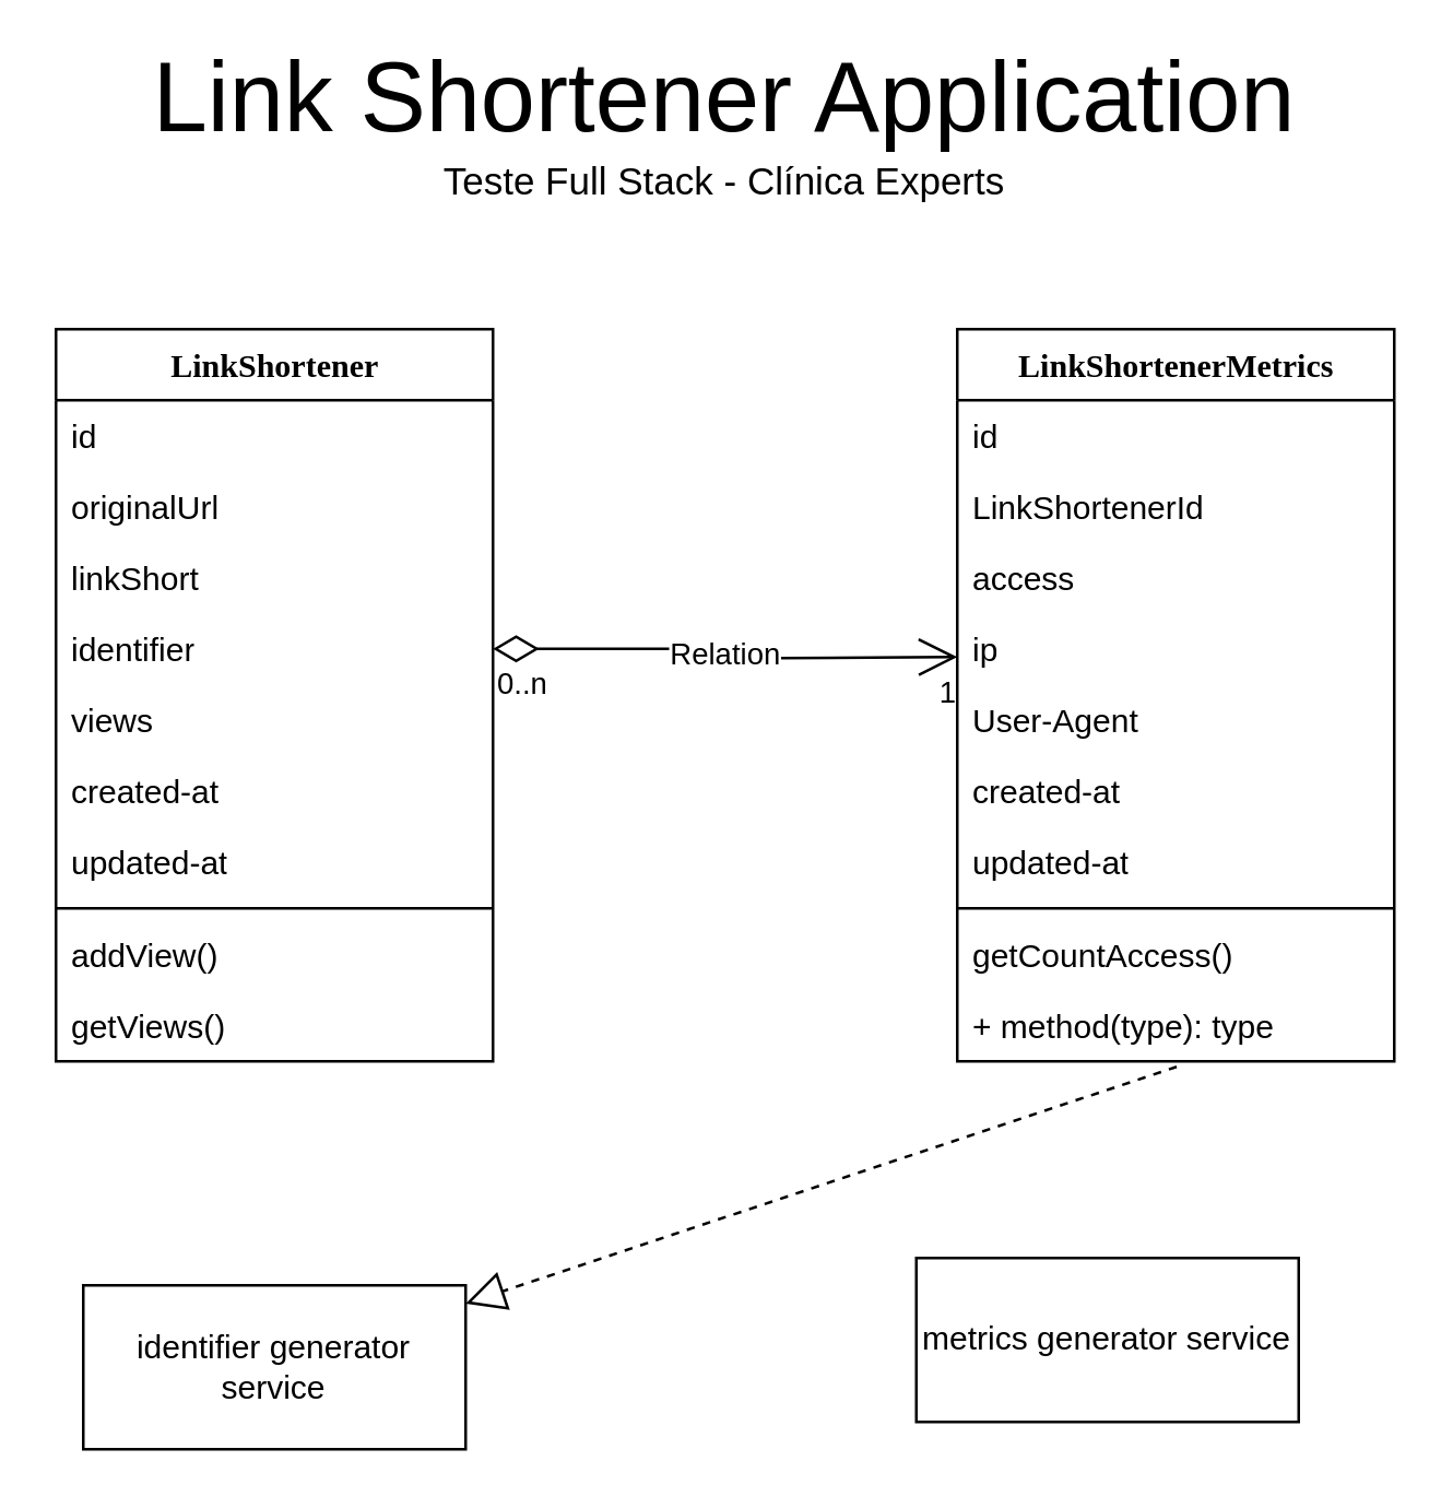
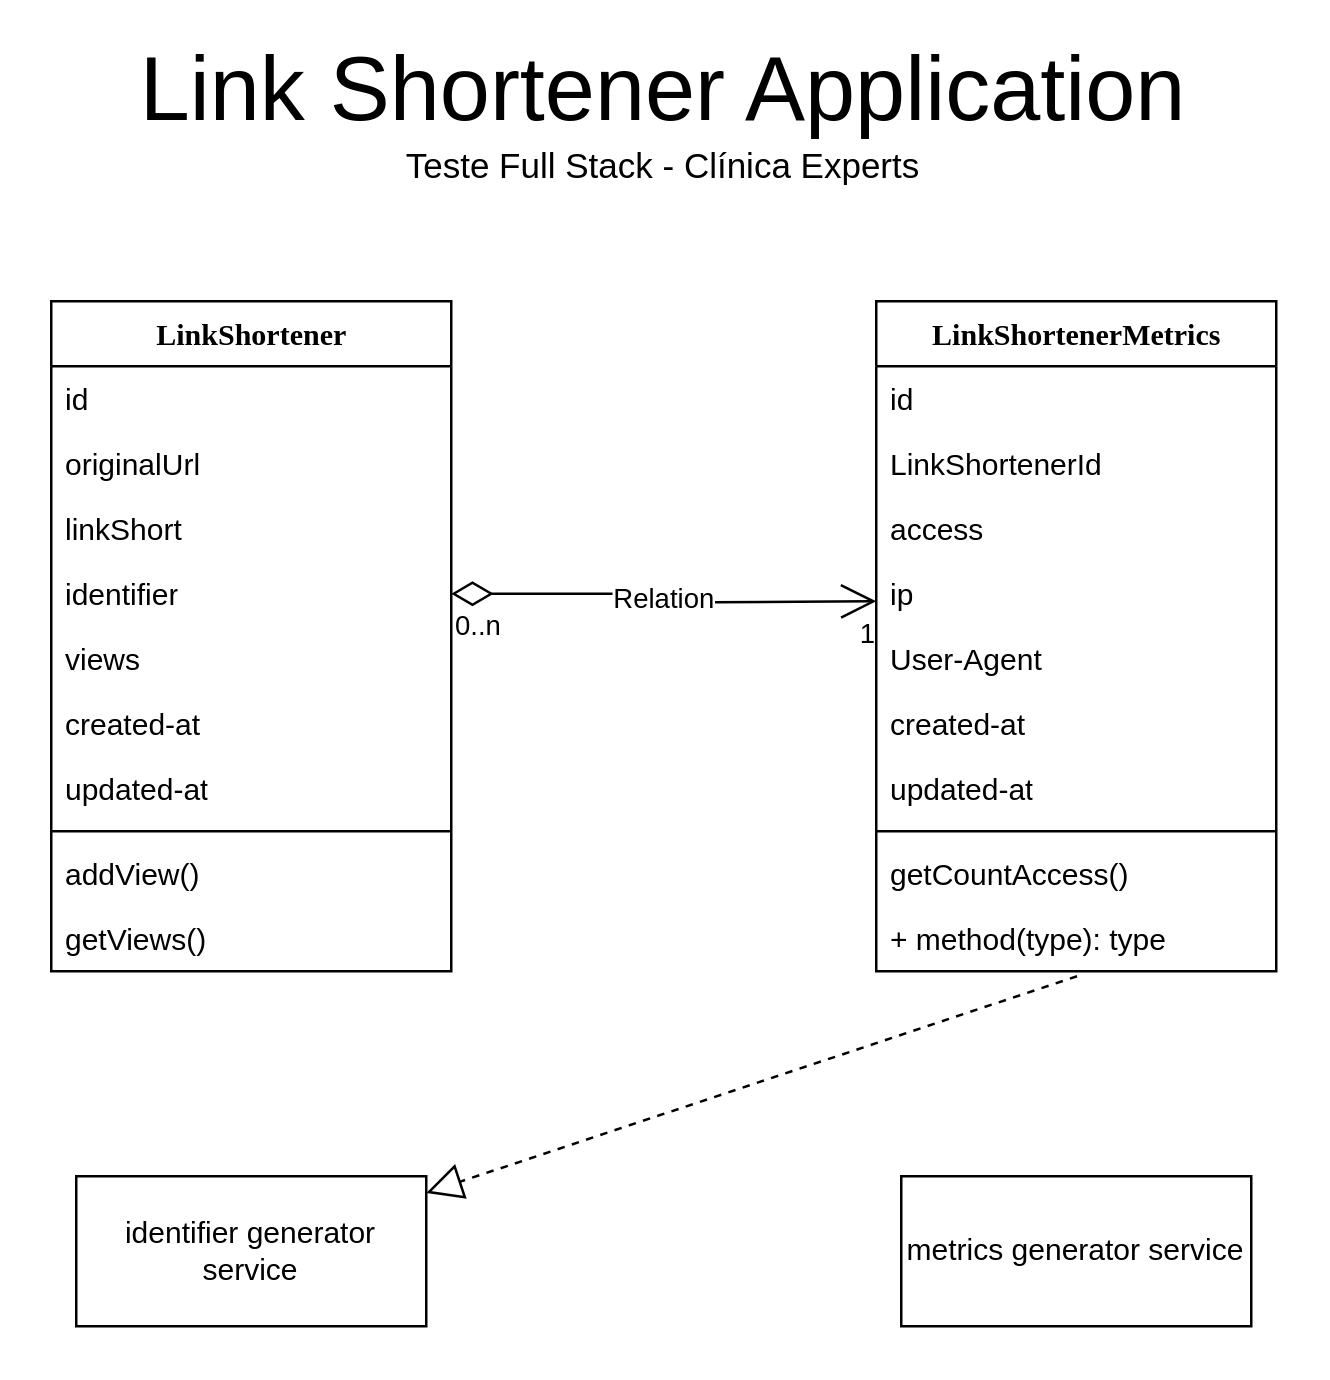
- <mxCell id="25" value="metrics generator service" style="html=1;whiteSpace=wrap;" vertex="1" parent="1"><mxGeometry x="335" y="460" width="140" height="60" as="geometry" /></mxCell>
+ <mxCell id="25" value="metrics generator service" style="html=1;whiteSpace=wrap;" vertex="1" parent="1"><mxGeometry x="360" y="470" width="140" height="60" as="geometry" /></mxCell>
